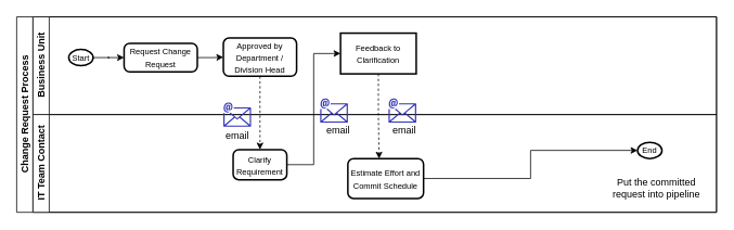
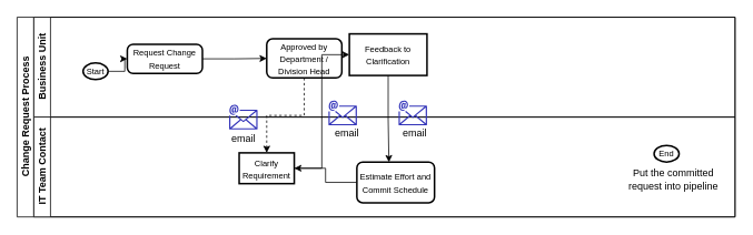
- <mxCell id="5" value="&lt;font style=&quot;font-size: 10px&quot;&gt;Start&lt;/font&gt;" style="strokeWidth=2;html=1;shape=mxgraph.flowchart.start_1;whiteSpace=wrap;" parent="3" vertex="1"><mxGeometry x="44" y="40" width="30" height="20" as="geometry" /></mxCell>
+ <mxCell id="5" value="&lt;font style=&quot;font-size: 10px&quot;&gt;Start&lt;/font&gt;" style="strokeWidth=2;html=1;shape=mxgraph.flowchart.start_1;whiteSpace=wrap;" parent="3" vertex="1"><mxGeometry x="59" y="55" width="30" height="20" as="geometry" /></mxCell>
- <mxCell id="8" value="&lt;font style=&quot;font-size: 10px&quot;&gt;Approved by Department / Division Head&lt;/font&gt;" style="rounded=1;whiteSpace=wrap;html=1;absoluteArcSize=1;arcSize=14;strokeWidth=2;" parent="3" vertex="1"><mxGeometry x="234" y="26" width="90" height="47" as="geometry" /></mxCell>
+ <mxCell id="8" value="&lt;font style=&quot;font-size: 10px&quot;&gt;Approved by Department / Division Head&lt;/font&gt;" style="rounded=1;whiteSpace=wrap;html=1;absoluteArcSize=1;arcSize=14;strokeWidth=2;" parent="3" vertex="1"><mxGeometry x="279" y="26" width="90" height="47" as="geometry" /></mxCell>
- <mxCell id="12" value="" style="edgeStyle=orthogonalEdgeStyle;rounded=0;orthogonalLoop=1;jettySize=auto;html=1;entryX=0.413;entryY=0.004;entryDx=0;entryDy=0;entryPerimeter=0;dashed=1;" parent="2" source="9" target="16" edge="1"><mxGeometry relative="1" as="geometry" /></mxCell>
+ <mxCell id="12" value="" style="edgeStyle=orthogonalEdgeStyle;rounded=0;orthogonalLoop=1;jettySize=auto;html=1;entryX=0.413;entryY=0.004;entryDx=0;entryDy=0;entryPerimeter=0;" parent="2" source="9" target="16" edge="1"><mxGeometry relative="1" as="geometry" /></mxCell>
- <mxCell id="14" value="&lt;font style=&quot;font-size: 10px&quot;&gt;Clarify Requirement&lt;/font&gt;" style="rounded=1;whiteSpace=wrap;html=1;absoluteArcSize=1;arcSize=14;strokeWidth=2;" parent="13" vertex="1"><mxGeometry x="246" y="43" width="66" height="37" as="geometry" /></mxCell>
+ <mxCell id="14" value="&lt;font style=&quot;font-size: 10px&quot;&gt;Clarify Requirement&lt;/font&gt;" style="whiteSpace=wrap;html=1;absoluteArcSize=1;arcSize=14;strokeWidth=2;rounded=0;" parent="13" vertex="1"><mxGeometry x="246" y="43" width="66" height="37" as="geometry" /></mxCell>
- <mxCell id="15" value="" style="edgeStyle=orthogonalEdgeStyle;rounded=0;orthogonalLoop=1;jettySize=auto;html=1;entryX=0;entryY=0.5;entryDx=0;entryDy=0;entryPerimeter=0;" parent="13" source="16" target="23" edge="1"><mxGeometry relative="1" as="geometry"><mxPoint x="561" y="54.5" as="targetPoint" /></mxGeometry></mxCell>
+ <mxCell id="15" value="" style="edgeStyle=orthogonalEdgeStyle;rounded=0;orthogonalLoop=1;jettySize=auto;html=1;" parent="13" source="16" target="14" edge="1"><mxGeometry relative="1" as="geometry"><mxPoint x="561" y="54.5" as="targetPoint" /></mxGeometry></mxCell>
- <mxCell id="24" value="Put the committed request into pipeline" style="text;html=1;strokeColor=none;fillColor=none;align=center;verticalAlign=middle;whiteSpace=wrap;rounded=0;" parent="13" vertex="1"><mxGeometry x="710" y="70.5" width="113" height="38" as="geometry" /></mxCell>
+ <mxCell id="24" value="Put the committed request into pipeline" style="text;html=1;strokeColor=none;fillColor=none;align=center;verticalAlign=middle;whiteSpace=wrap;rounded=0;" parent="13" vertex="1"><mxGeometry x="710" y="55.5" width="113" height="38" as="geometry" /></mxCell>
